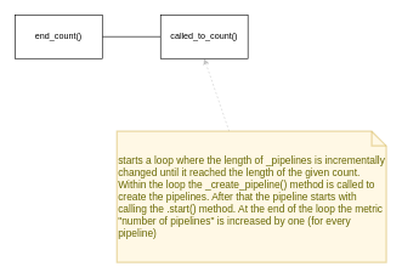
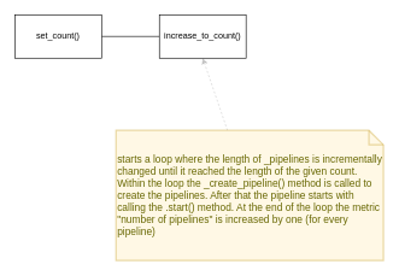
- <mxCell id="3" value="end_count()" style="rounded=0;whiteSpace=wrap;html=1;" vertex="1" parent="1"><mxGeometry x="20" y="20" width="120" height="60" as="geometry" /></mxCell>
+ <mxCell id="3" value="set_count()" style="rounded=0;whiteSpace=wrap;html=1;" vertex="1" parent="1"><mxGeometry x="20" y="20" width="120" height="60" as="geometry" /></mxCell>
- <mxCell id="4" value="called_to_count()" style="whiteSpace=wrap;html=1;rounded=0;" vertex="1" parent="1"><mxGeometry x="220" y="20" width="120" height="60" as="geometry" /></mxCell>
+ <mxCell id="4" value="increase_to_count()" style="whiteSpace=wrap;html=1;rounded=0;" vertex="1" parent="1"><mxGeometry x="220" y="20" width="120" height="60" as="geometry" /></mxCell>
